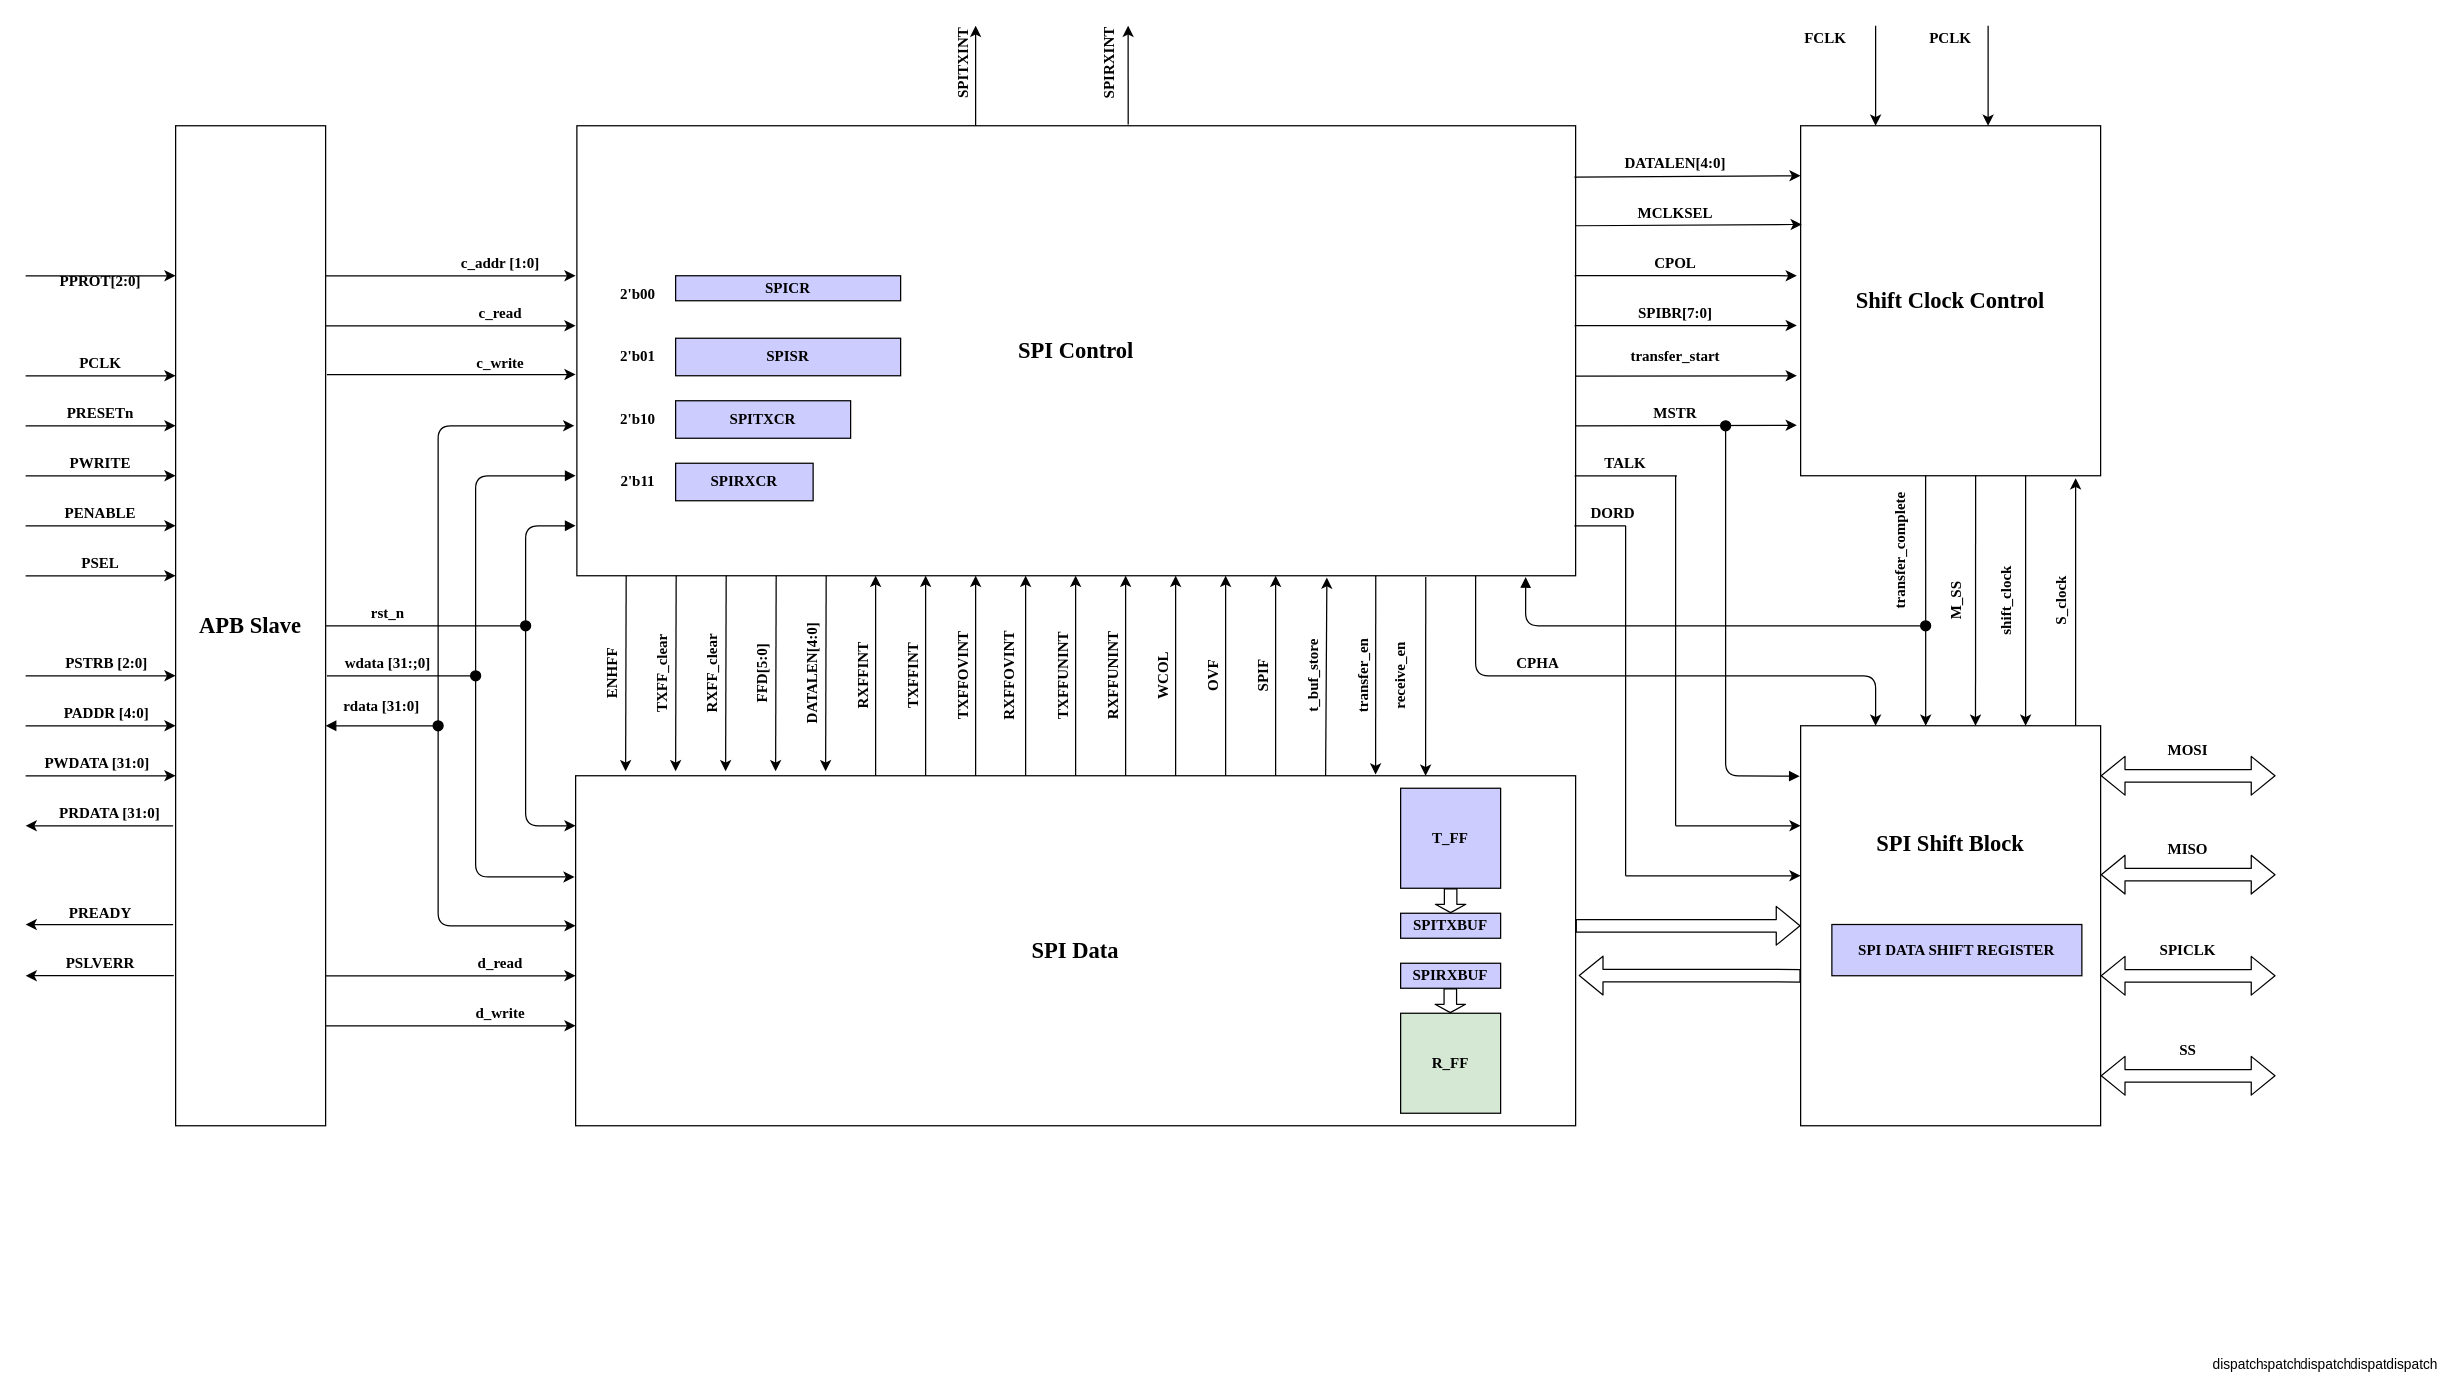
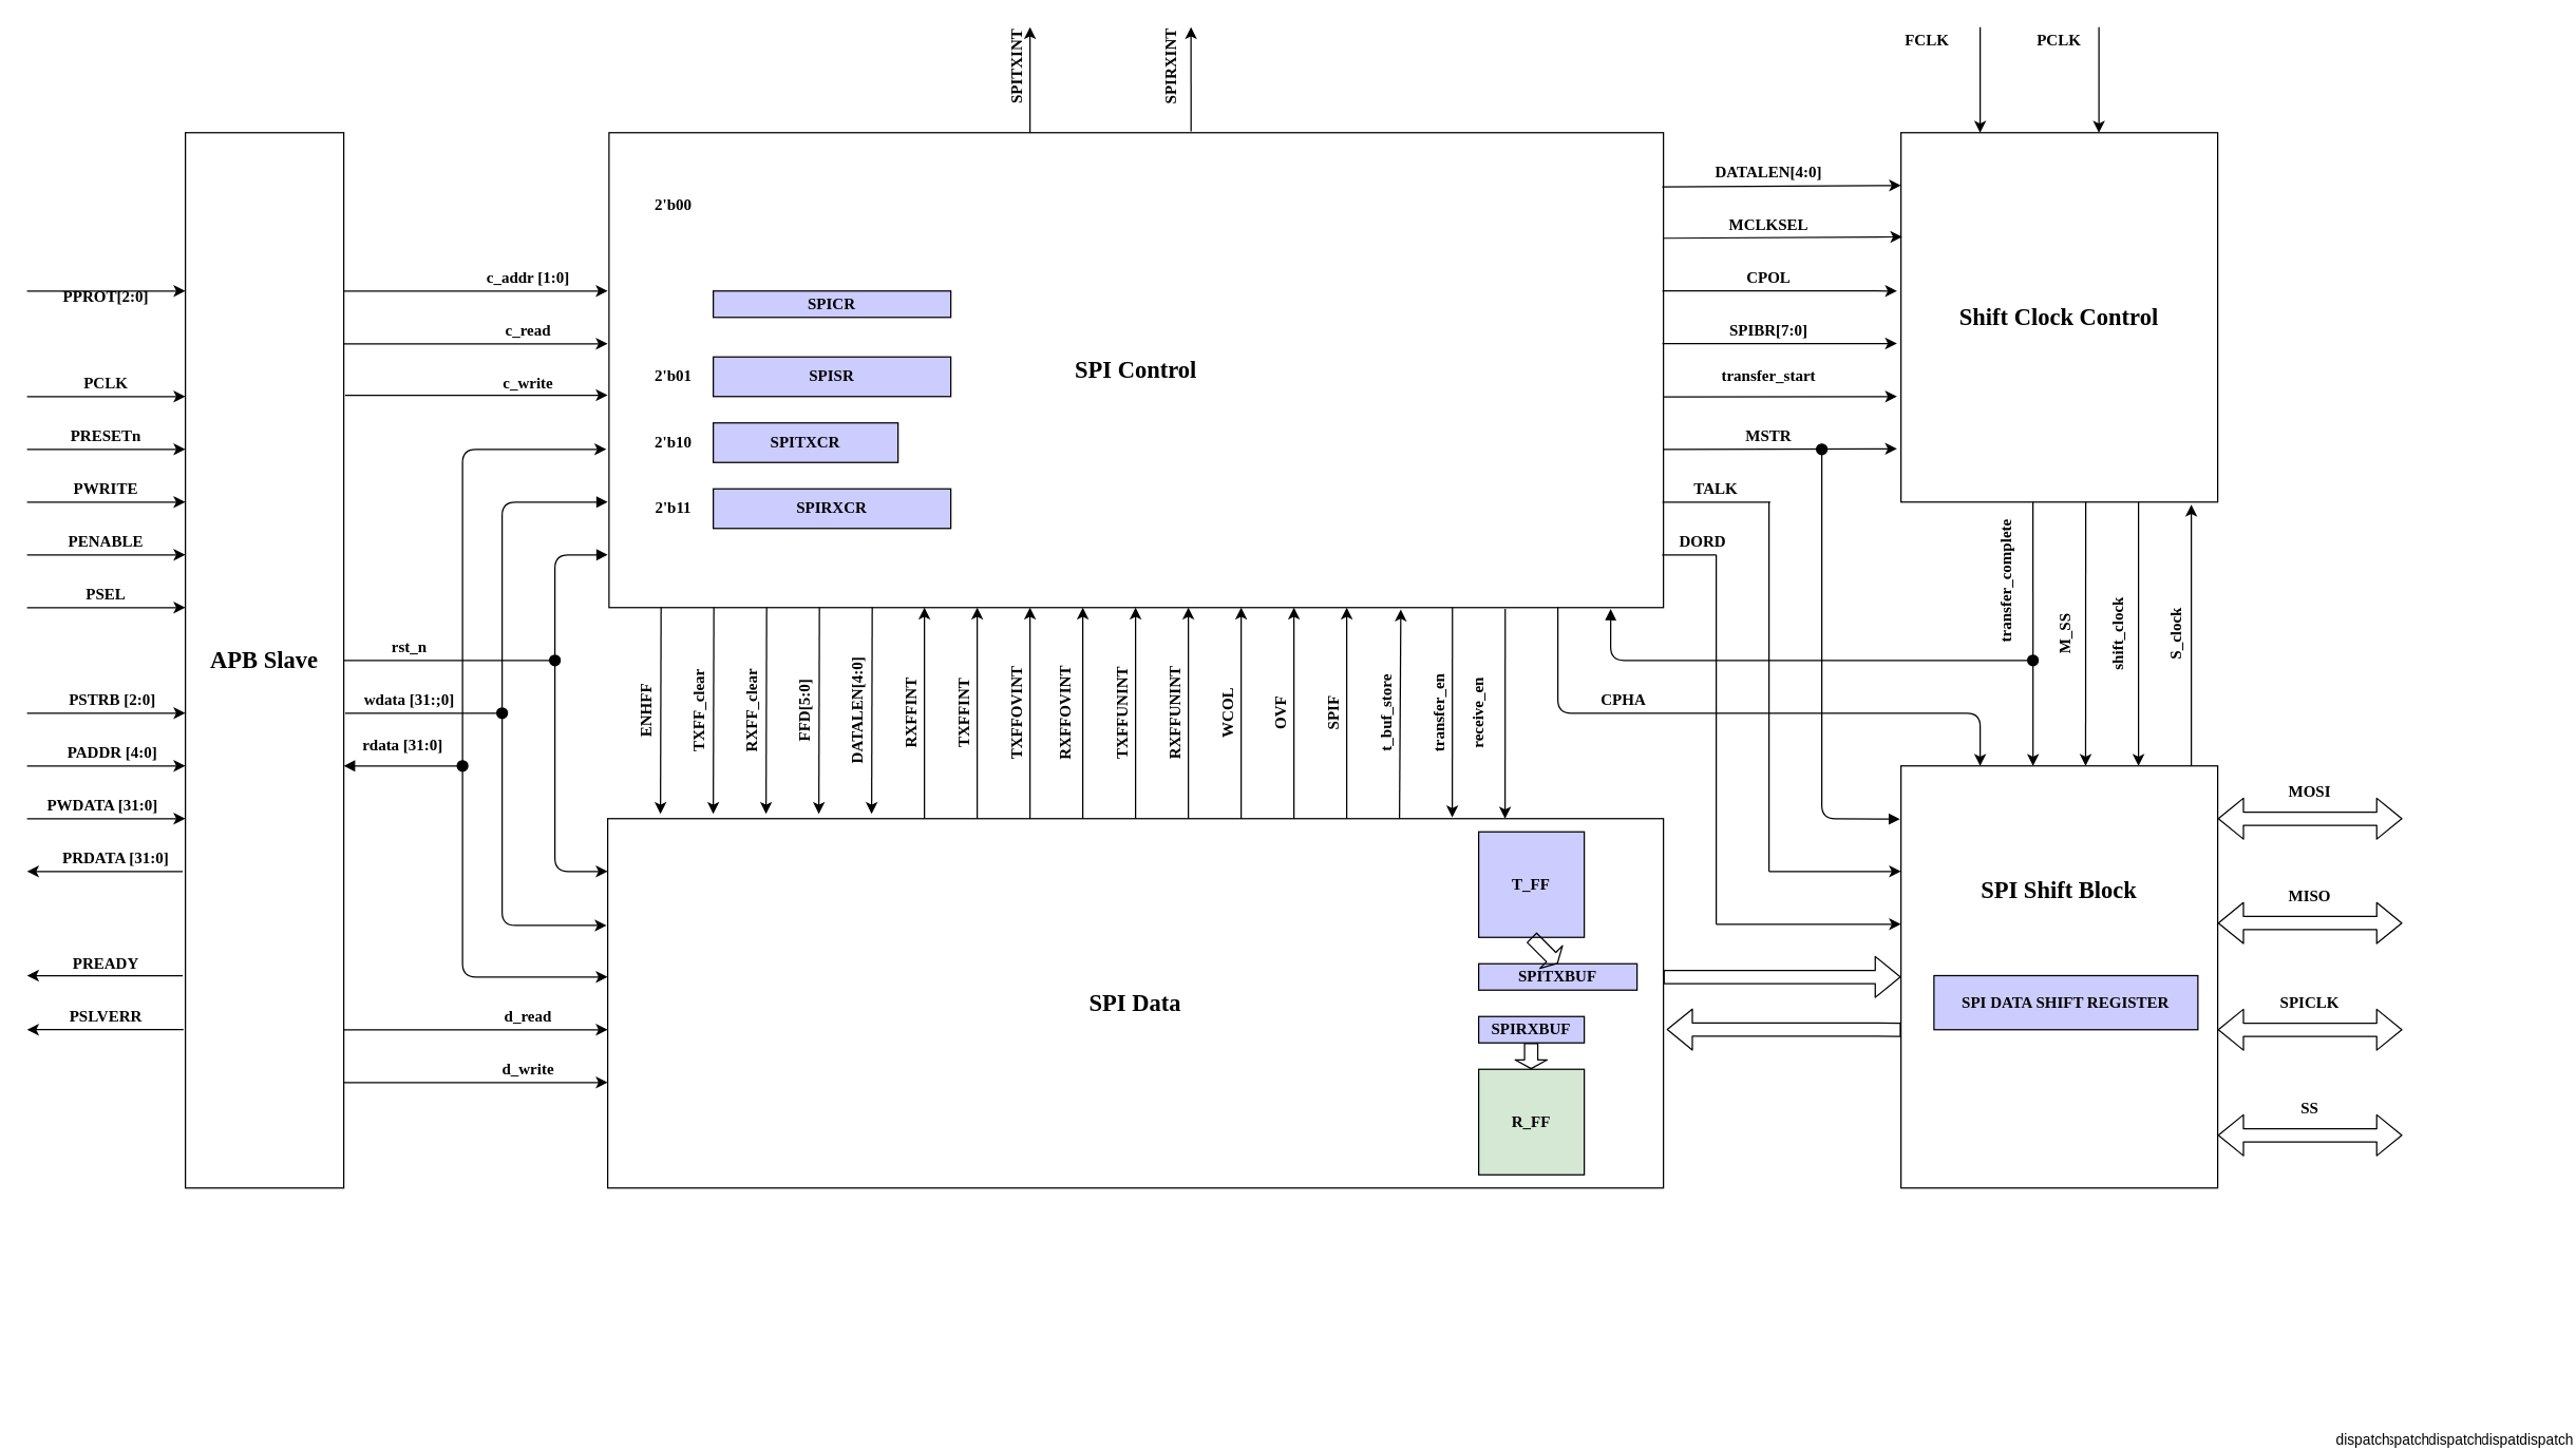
- <mxCell id="94" value="&lt;font face=&quot;Times New Roman&quot;&gt;&lt;b&gt;2'b00&lt;/b&gt;&lt;/font&gt;" style="text;html=1;strokeColor=none;fillColor=none;align=center;verticalAlign=middle;whiteSpace=wrap;rounded=0;" parent="1" vertex="1"><mxGeometry x="490" y="225" width="40" height="20" as="geometry" /></mxCell>
+ <mxCell id="94" value="&lt;font face=&quot;Times New Roman&quot;&gt;&lt;b&gt;2'b00&lt;/b&gt;&lt;/font&gt;" style="text;html=1;strokeColor=none;fillColor=none;align=center;verticalAlign=middle;whiteSpace=wrap;rounded=0;" parent="1" vertex="1"><mxGeometry x="490" y="145" width="40" height="20" as="geometry" /></mxCell>
- <mxCell id="93" value="&lt;font face=&quot;Times New Roman&quot;&gt;&lt;b&gt;SPIRXCR&lt;/b&gt;&lt;/font&gt;" style="rounded=0;whiteSpace=wrap;html=1;fillColor=#CCCCFF;" parent="1" vertex="1"><mxGeometry x="540" y="370" width="110" height="30" as="geometry" /></mxCell>
+ <mxCell id="93" value="&lt;font face=&quot;Times New Roman&quot;&gt;&lt;b&gt;SPIRXCR&lt;/b&gt;&lt;/font&gt;" style="rounded=0;whiteSpace=wrap;html=1;fillColor=#CCCCFF;" parent="1" vertex="1"><mxGeometry x="540" y="370" width="180" height="30" as="geometry" /></mxCell>
- <mxCell id="85" value="&lt;font face=&quot;Times New Roman&quot;&gt;&lt;b&gt;SPITXBUF&lt;/b&gt;&lt;/font&gt;" style="rounded=0;whiteSpace=wrap;html=1;fillColor=#CCCCFF;" parent="1" vertex="1"><mxGeometry x="1120" y="730" width="80" height="20" as="geometry" /></mxCell>
+ <mxCell id="85" value="&lt;font face=&quot;Times New Roman&quot;&gt;&lt;b&gt;SPITXBUF&lt;/b&gt;&lt;/font&gt;" style="rounded=0;whiteSpace=wrap;html=1;fillColor=#CCCCFF;" parent="1" vertex="1"><mxGeometry x="1120" y="730" width="120" height="20" as="geometry" /></mxCell>
